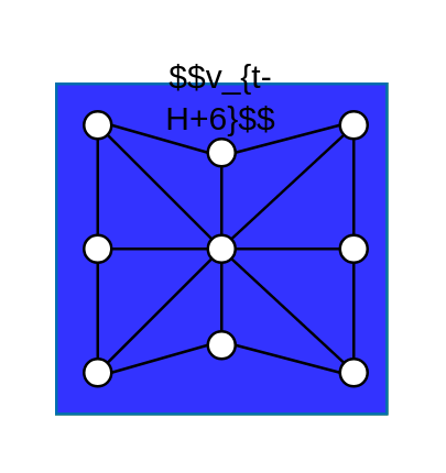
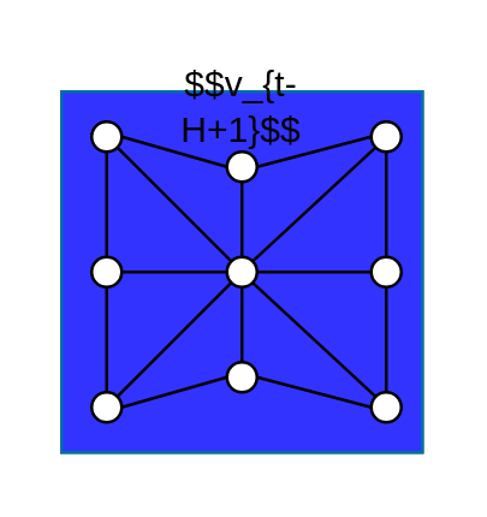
- <mxCell id="29" value="&lt;div&gt;$$v_{t-H+6}$$&lt;/div&gt;" style="text;strokeColor=none;align=center;fillColor=none;html=1;verticalAlign=middle;whiteSpace=wrap;rounded=0;" vertex="1" parent="2"><mxGeometry x="30" y="-10" width="60" height="30" as="geometry" /></mxCell>
+ <mxCell id="29" value="&lt;div&gt;$$v_{t-H+1}$$&lt;/div&gt;" style="text;strokeColor=none;align=center;fillColor=none;html=1;verticalAlign=middle;whiteSpace=wrap;rounded=0;" vertex="1" parent="2"><mxGeometry x="30" y="-10" width="60" height="30" as="geometry" /></mxCell>
